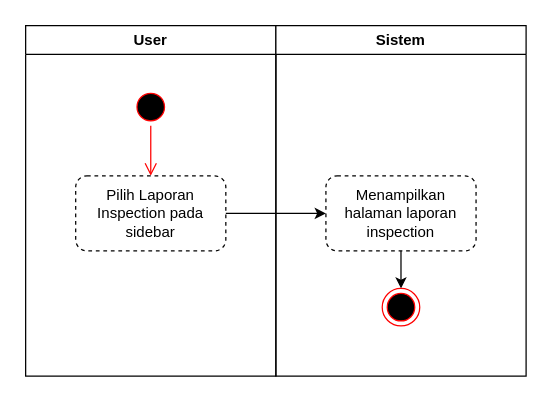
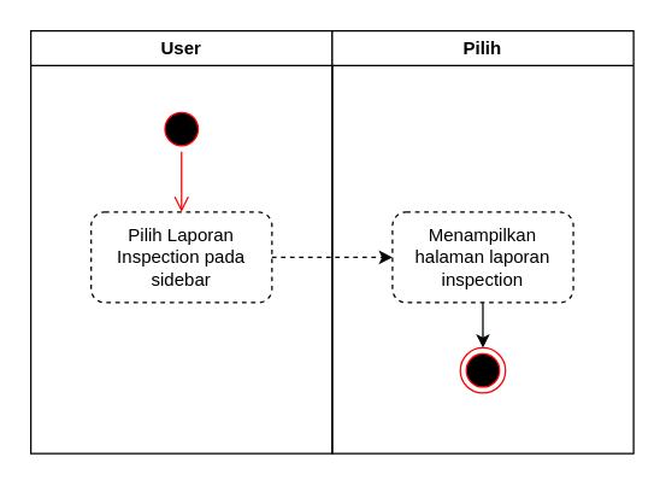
- <mxCell id="6" value="Sistem" style="swimlane;whiteSpace=wrap;html=1;" vertex="1" parent="1"><mxGeometry x="220" y="20" width="200" height="280" as="geometry" /></mxCell>
+ <mxCell id="6" value="Pilih" style="swimlane;whiteSpace=wrap;html=1;" vertex="1" parent="1"><mxGeometry x="220" y="20" width="200" height="280" as="geometry" /></mxCell>
- <mxCell id="10" value="" style="edgeStyle=none;html=1;" edge="1" parent="1" source="5" target="8"><mxGeometry relative="1" as="geometry" /></mxCell>
+ <mxCell id="10" value="" style="edgeStyle=none;html=1;dashed=1;" edge="1" parent="1" source="5" target="8"><mxGeometry relative="1" as="geometry" /></mxCell>
